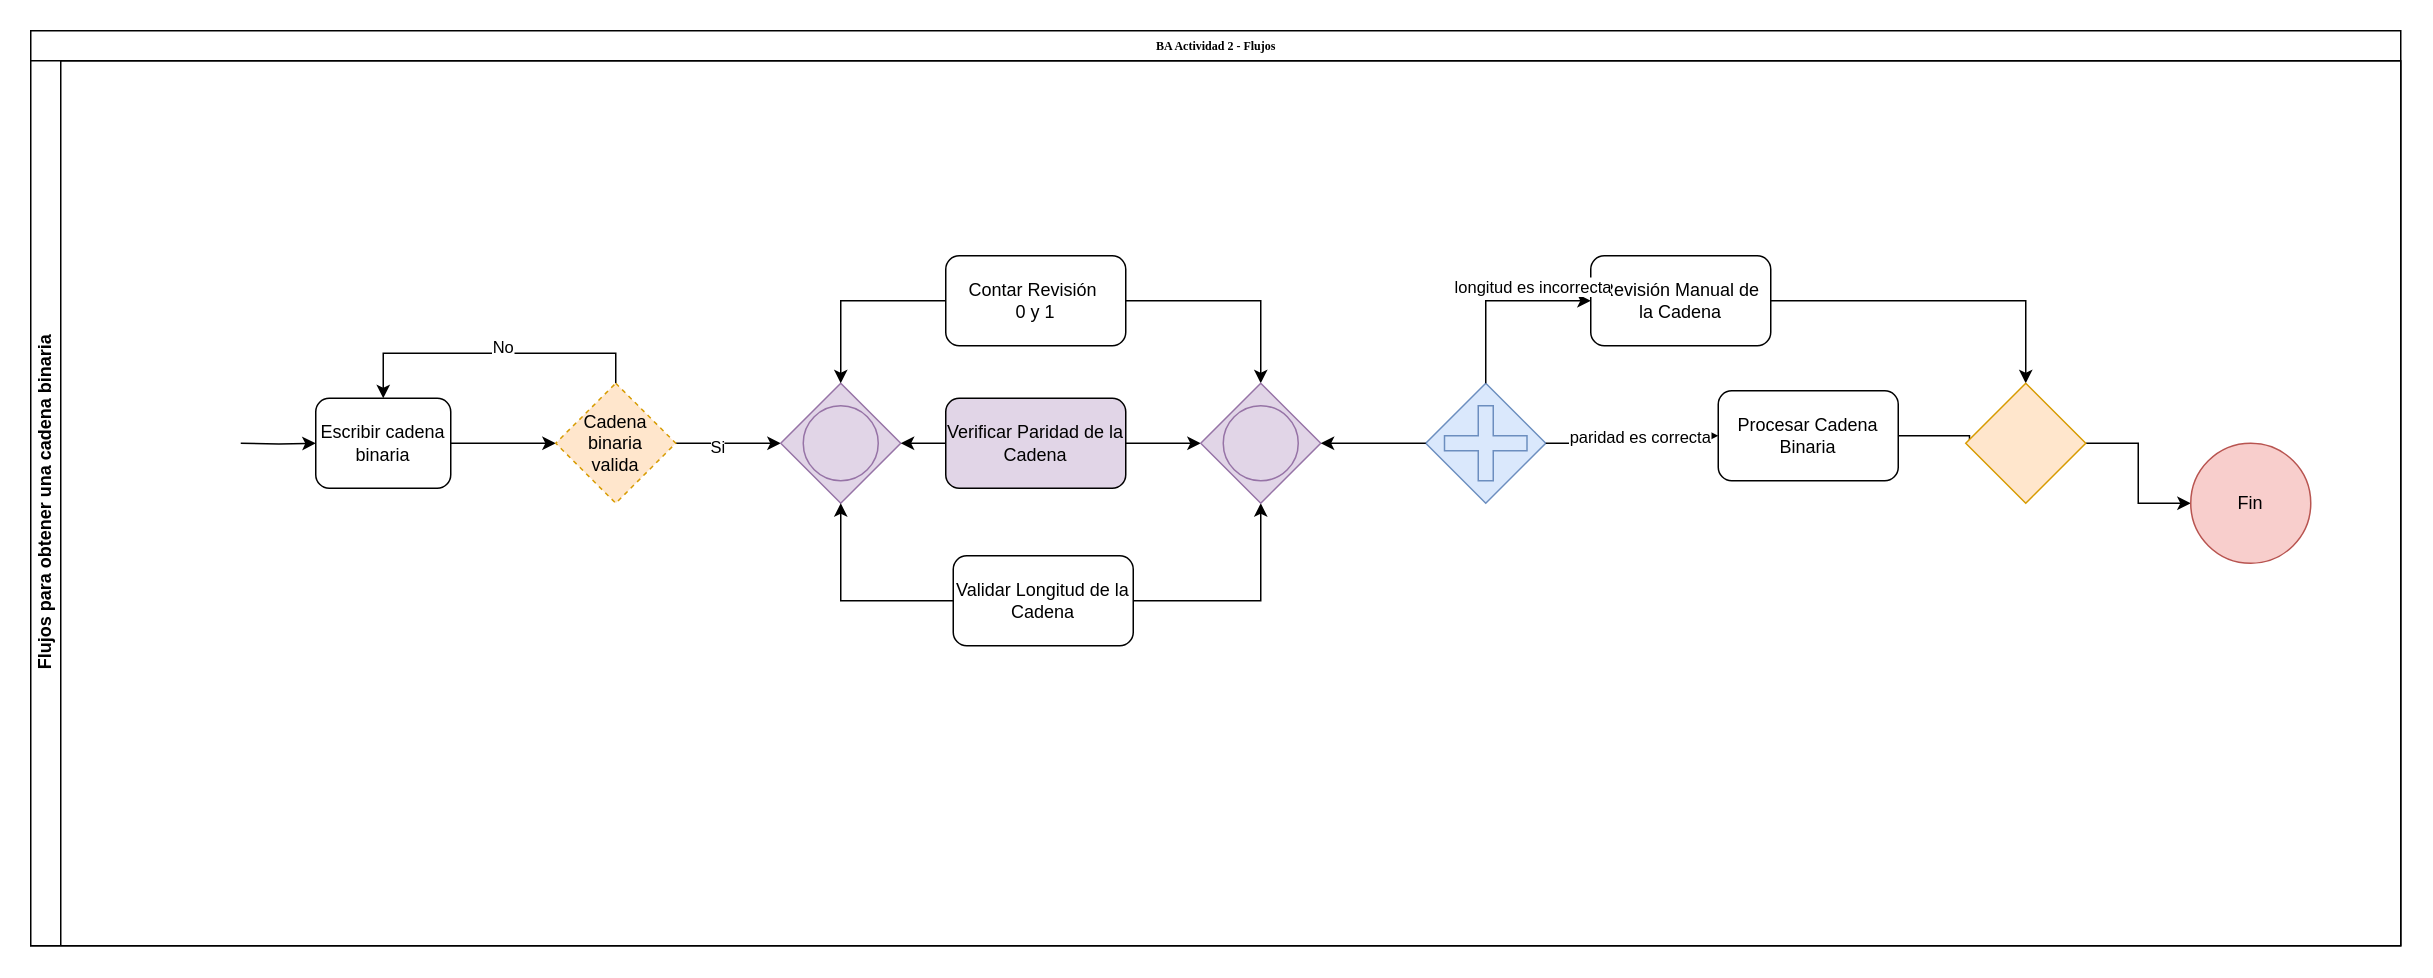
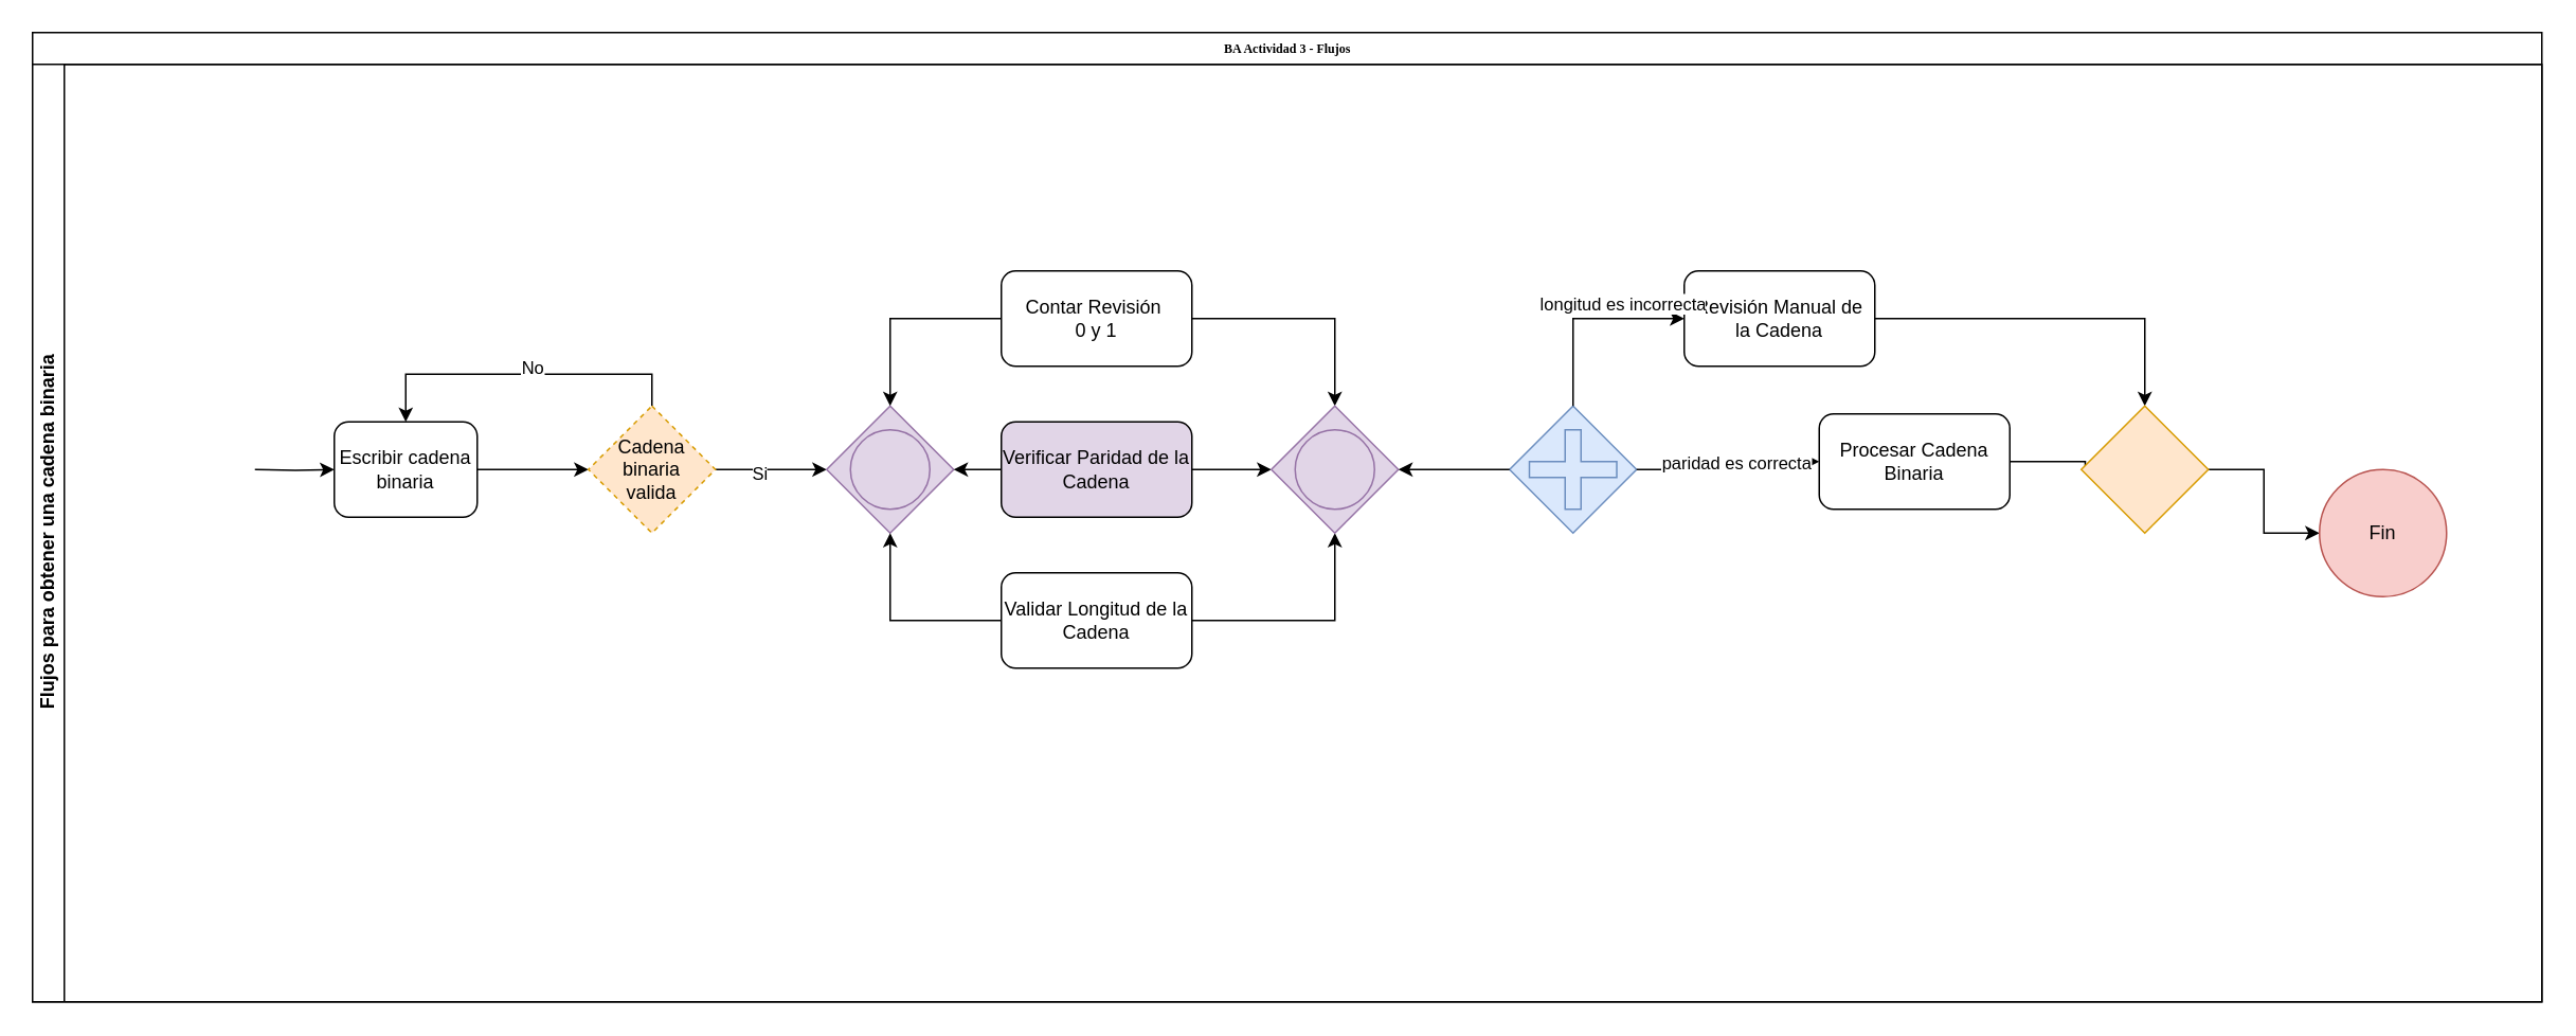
- <mxCell id="2" value="BA Actividad 2 - Flujos" style="swimlane;html=1;childLayout=stackLayout;horizontal=1;startSize=20;horizontalStack=0;rounded=0;shadow=0;labelBackgroundColor=none;strokeWidth=1;fontFamily=Verdana;fontSize=8;align=center;" vertex="1" parent="1"><mxGeometry x="20" y="20" width="1580" height="610" as="geometry" /></mxCell>
+ <mxCell id="2" value="BA Actividad 3 - Flujos" style="swimlane;html=1;childLayout=stackLayout;horizontal=1;startSize=20;horizontalStack=0;rounded=0;shadow=0;labelBackgroundColor=none;strokeWidth=1;fontFamily=Verdana;fontSize=8;align=center;" vertex="1" parent="1"><mxGeometry x="20" y="20" width="1580" height="610" as="geometry" /></mxCell>
- <mxCell id="20" value="Validar Longitud de la Cadena" style="rounded=1;whiteSpace=wrap;html=1;" vertex="1" parent="3"><mxGeometry x="615" y="330" width="120" height="60" as="geometry" /></mxCell>
+ <mxCell id="20" value="Validar Longitud de la Cadena" style="rounded=1;whiteSpace=wrap;html=1;" vertex="1" parent="3"><mxGeometry x="610" y="320" width="120" height="60" as="geometry" /></mxCell>
